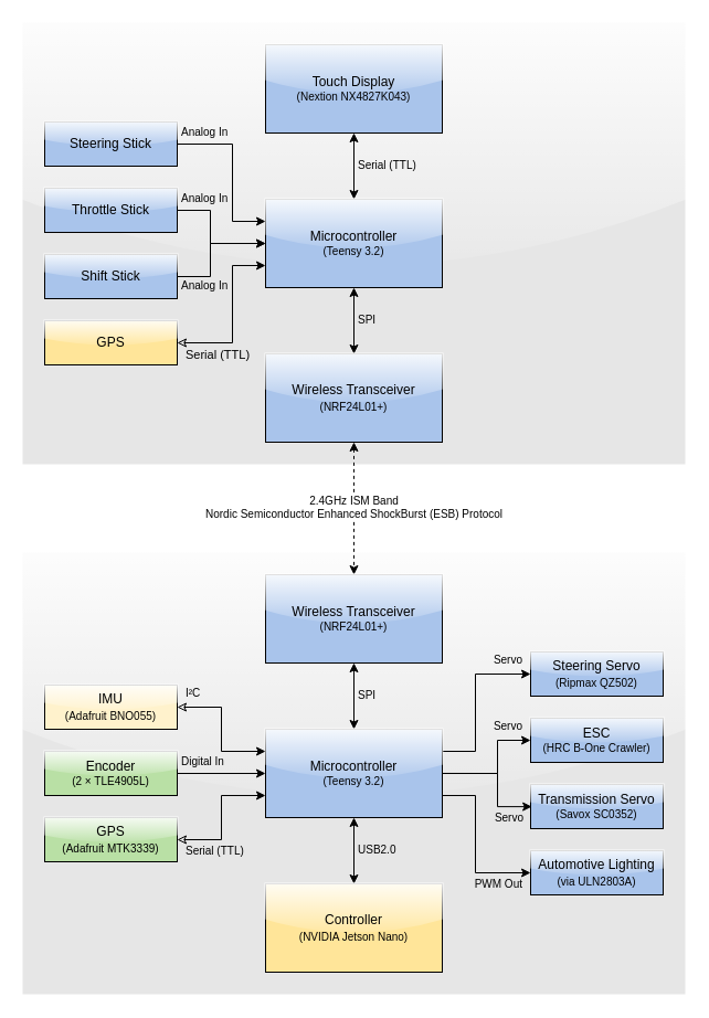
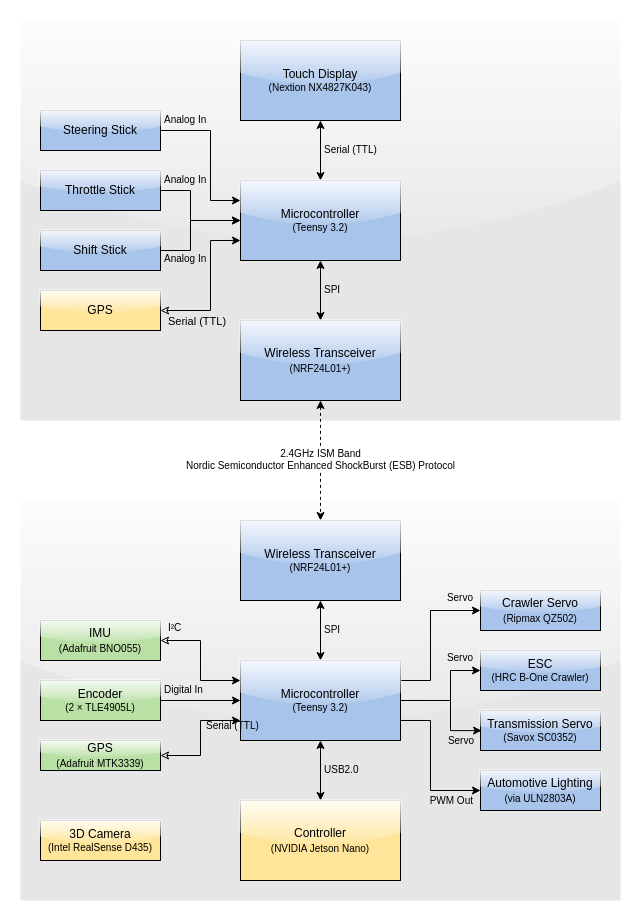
- <mxCell id="32" value="&lt;div&gt;Steering Servo&lt;/div&gt;&lt;div&gt;&lt;font style=&quot;font-size: 10px&quot;&gt;(Ripmax QZ502)&lt;/font&gt;&lt;br&gt;&lt;/div&gt;" style="rounded=0;whiteSpace=wrap;html=1;fillColor=#A9C4EB;glass=1;" parent="1" vertex="1"><mxGeometry x="480" y="590" width="120" height="40" as="geometry" /></mxCell>
+ <mxCell id="32" value="&lt;div&gt;Crawler Servo&lt;/div&gt;&lt;div&gt;&lt;font style=&quot;font-size: 10px&quot;&gt;(Ripmax QZ502)&lt;/font&gt;&lt;br&gt;&lt;/div&gt;" style="rounded=0;whiteSpace=wrap;html=1;fillColor=#A9C4EB;glass=1;" parent="1" vertex="1"><mxGeometry x="480" y="590" width="120" height="40" as="geometry" /></mxCell>
- <mxCell id="28" value="&lt;div&gt;IMU&lt;/div&gt;&lt;font style=&quot;font-size: 10px&quot;&gt;(Adafruit BNO055)&lt;/font&gt;" style="rounded=0;whiteSpace=wrap;html=1;fillColor=#fff2cc;glass=1;" parent="1" vertex="1"><mxGeometry x="40" y="620" width="120" height="40" as="geometry" /></mxCell>
+ <mxCell id="28" value="&lt;div&gt;IMU&lt;/div&gt;&lt;font style=&quot;font-size: 10px&quot;&gt;(Adafruit BNO055)&lt;/font&gt;" style="rounded=0;whiteSpace=wrap;html=1;fillColor=#B9E0A5;glass=1;" parent="1" vertex="1"><mxGeometry x="40" y="620" width="120" height="40" as="geometry" /></mxCell>
- <mxCell id="30" value="&lt;div&gt;GPS&lt;/div&gt;&lt;div&gt;&lt;font style=&quot;font-size: 10px&quot;&gt;(Adafruit MTK3339)&lt;/font&gt;&lt;br&gt;&lt;/div&gt;" style="rounded=0;whiteSpace=wrap;html=1;fillColor=#B9E0A5;glass=1;" parent="1" vertex="1"><mxGeometry x="40" y="740" width="120" height="40" as="geometry" /></mxCell>
+ <mxCell id="30" value="&lt;div&gt;GPS&lt;/div&gt;&lt;div&gt;&lt;font style=&quot;font-size: 10px&quot;&gt;(Adafruit MTK3339)&lt;/font&gt;&lt;br&gt;&lt;/div&gt;" style="rounded=0;whiteSpace=wrap;html=1;fillColor=#B9E0A5;glass=1;" parent="1" vertex="1"><mxGeometry x="40" y="740" width="120" height="30" as="geometry" /></mxCell>
+ <mxCell id="34" value="&lt;div&gt;3D Camera&lt;/div&gt;&lt;div style=&quot;font-size: 11px&quot;&gt;&lt;font style=&quot;font-size: 10px&quot;&gt;(Intel RealSense D435)&lt;/font&gt;&lt;br&gt;&lt;/div&gt;" style="rounded=0;whiteSpace=wrap;html=1;fillColor=#FFE599;glass=1;" parent="1" vertex="1"><mxGeometry x="40" y="820" width="120" height="40" as="geometry" /></mxCell>
